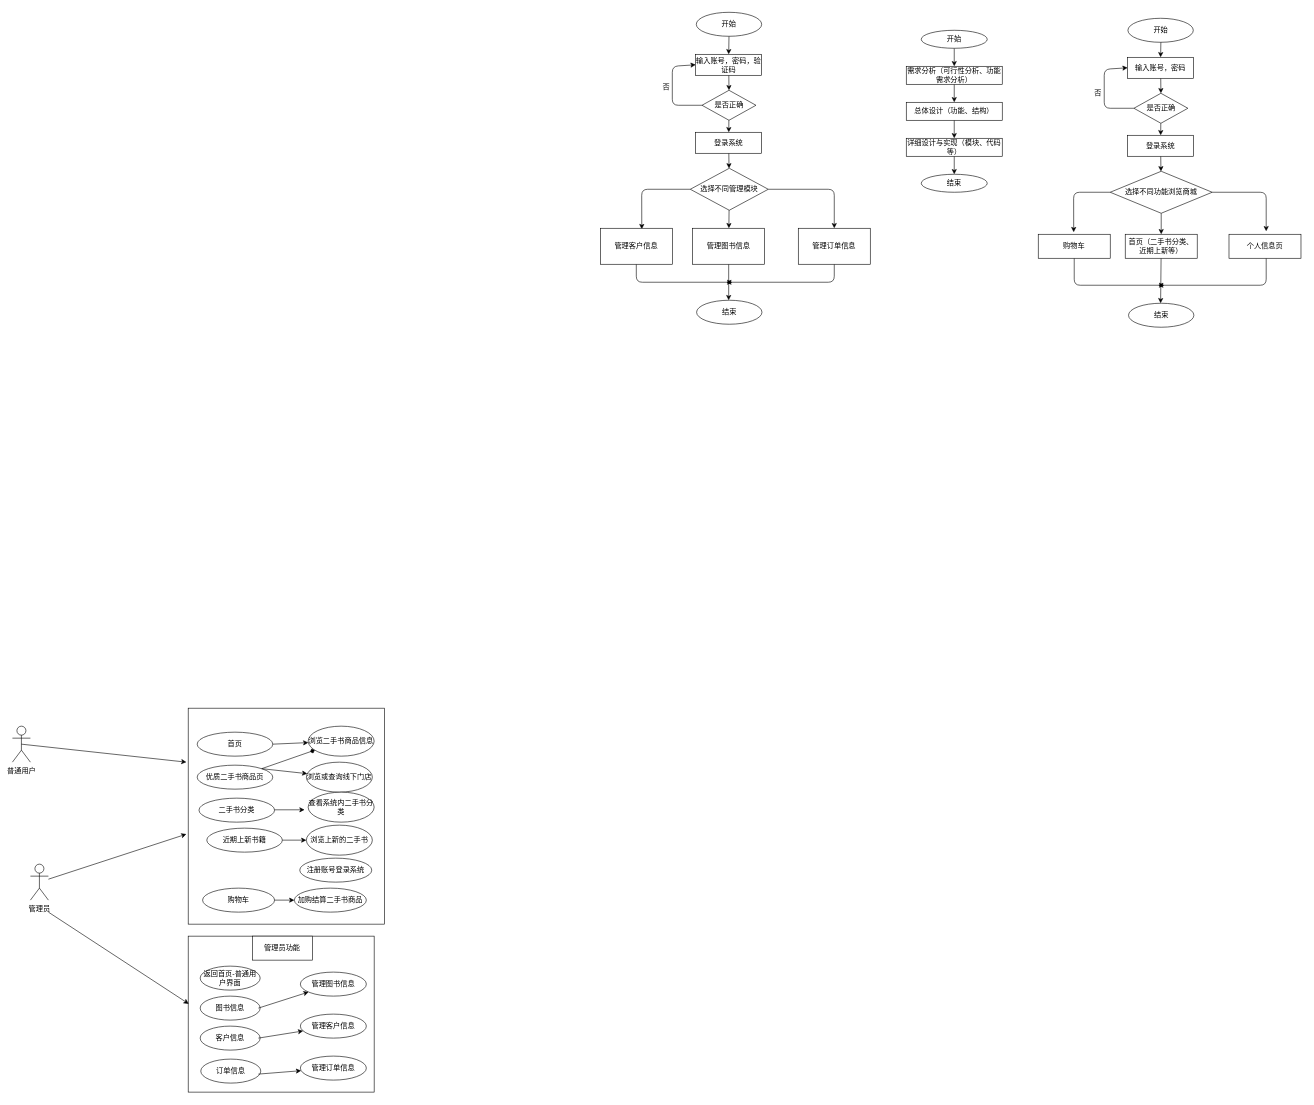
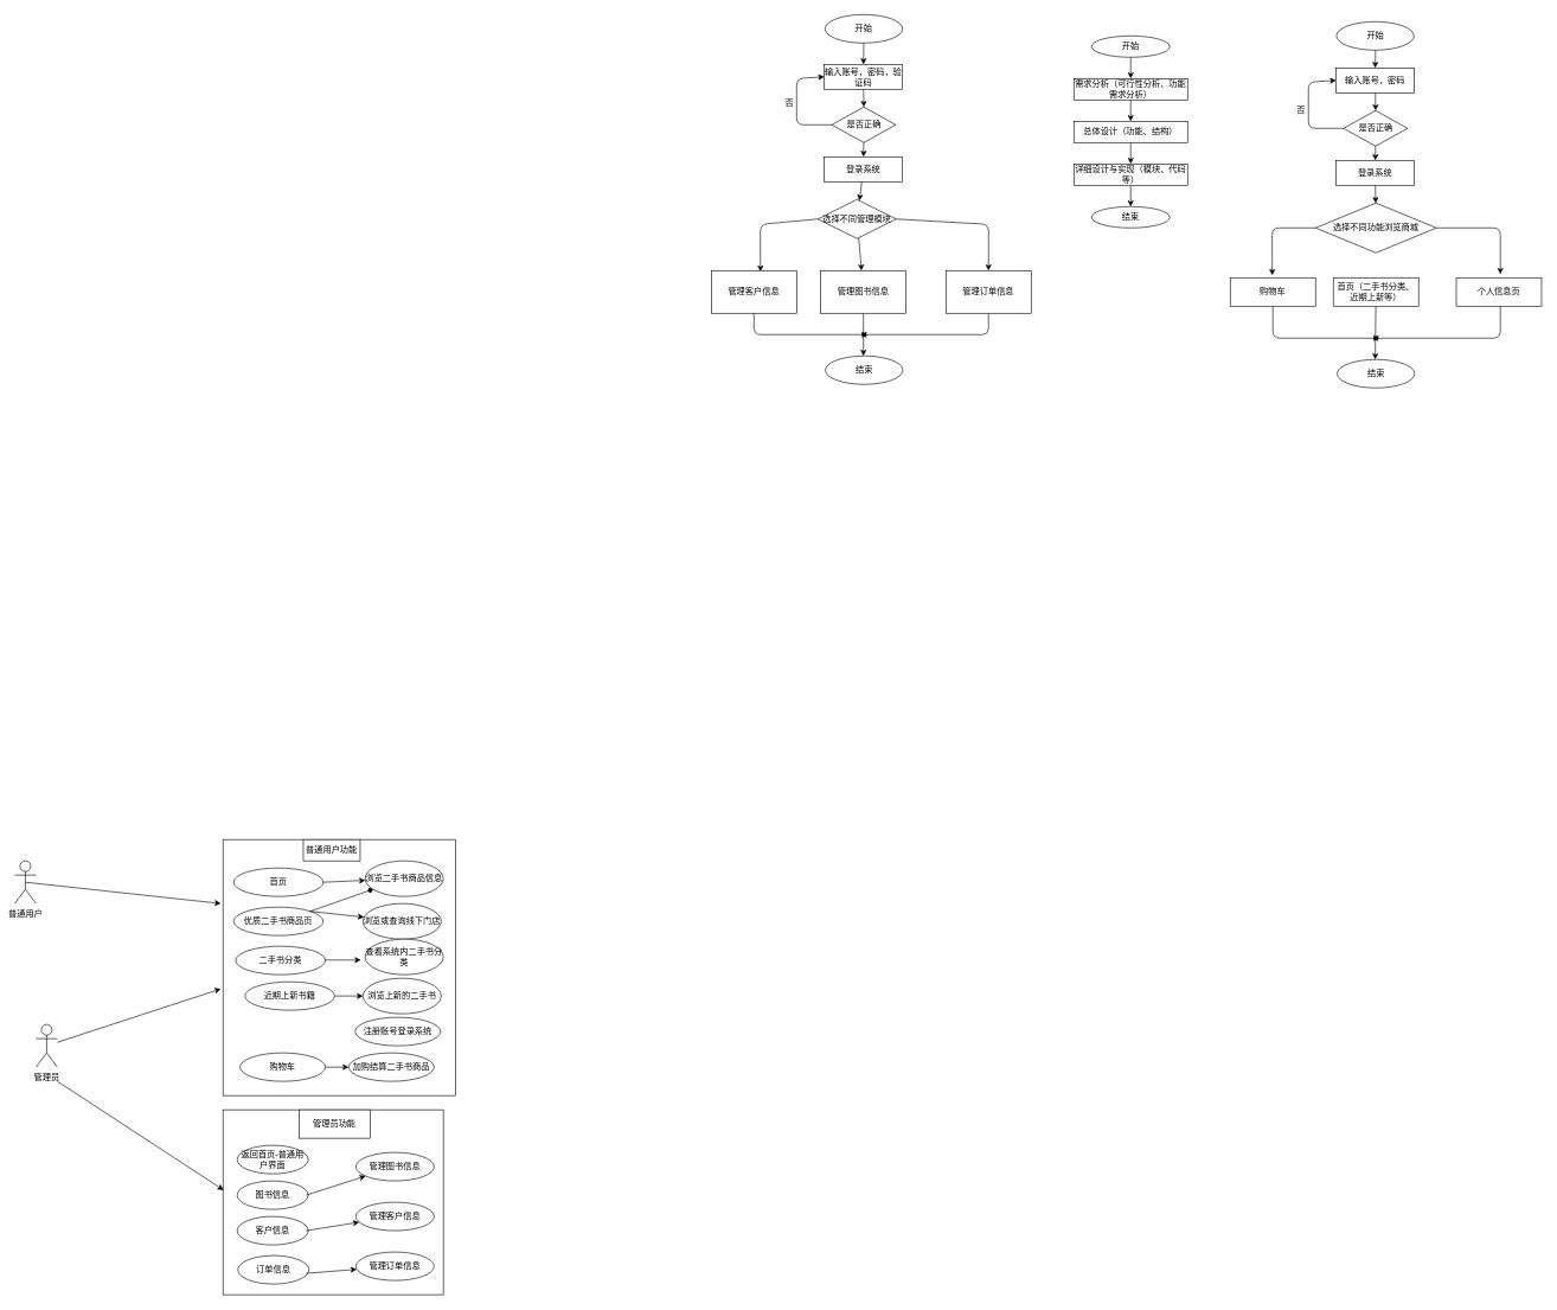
- <mxCell id="60" value="选择不同管理模块" style="rhombus;whiteSpace=wrap;html=1;rounded=0;" vertex="1" parent="1"><mxGeometry x="1150" y="280" width="130" height="70" as="geometry" /></mxCell>
+ <mxCell id="60" value="选择不同管理模块" style="rhombus;whiteSpace=wrap;html=1;rounded=0;" vertex="1" parent="1"><mxGeometry x="1150" y="280" width="110" height="55" as="geometry" /></mxCell>
- <mxCell id="76" value="" style="edgeStyle=none;html=1;" edge="1" parent="1" source="79" target="81"><mxGeometry relative="1" as="geometry" /></mxCell>
+ <mxCell id="6" value="普通用户功能" style="rounded=0;whiteSpace=wrap;html=1;" parent="1" vertex="1"><mxGeometry x="426" width="80" height="30" as="geometry" y="1180" /></mxCell>
